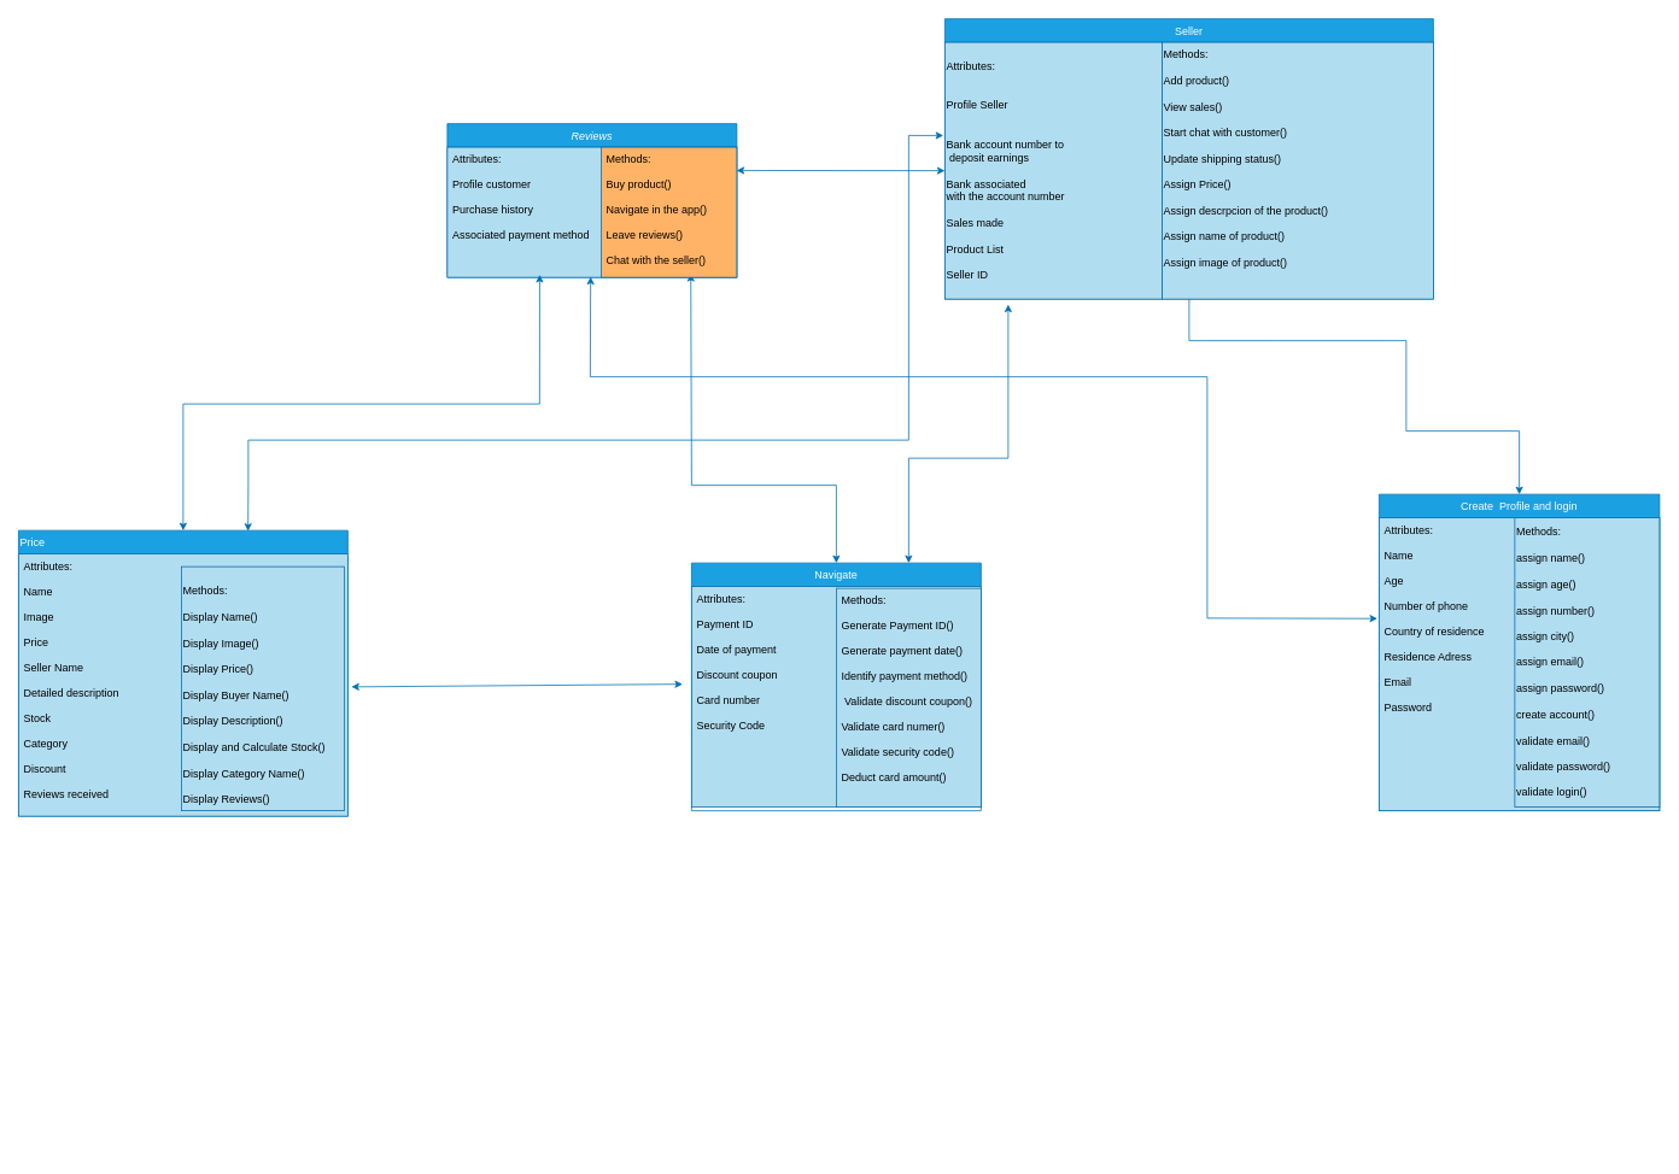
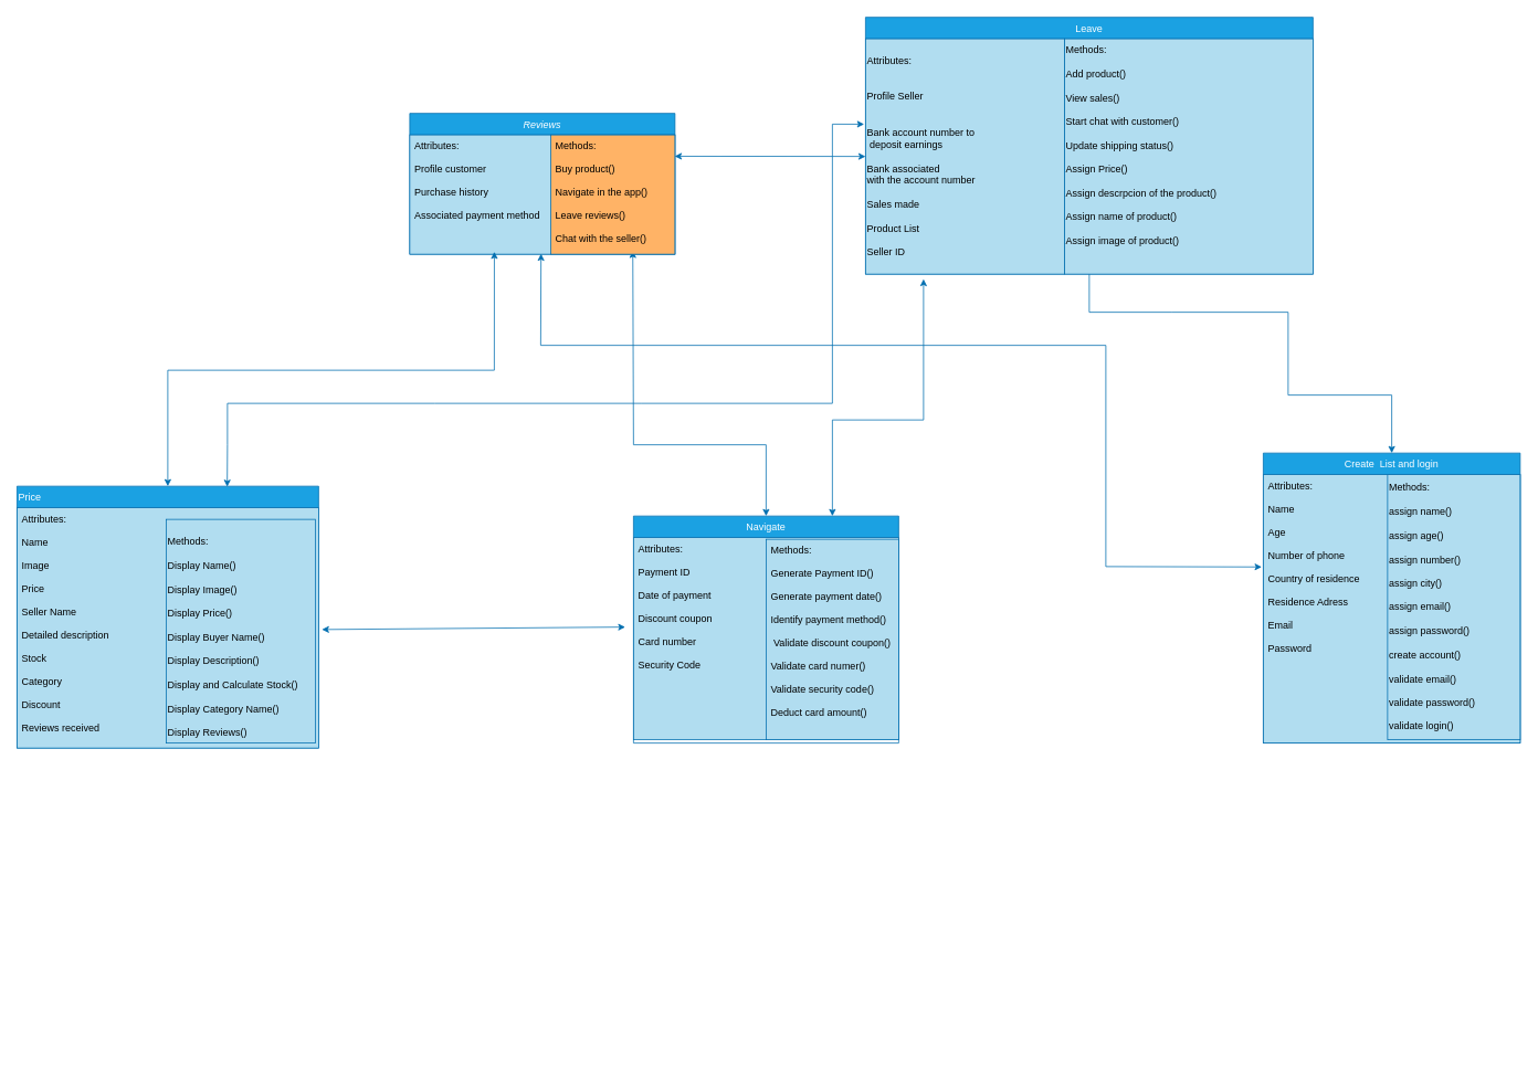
- <mxCell id="8" value="Seller" style="swimlane;fontStyle=0;align=center;verticalAlign=top;childLayout=stackLayout;horizontal=1;startSize=26;horizontalStack=0;resizeParent=1;resizeLast=0;collapsible=1;marginBottom=0;rounded=0;shadow=0;strokeWidth=1;fillColor=light-dark(#1BA1E2,#FF8000);strokeColor=light-dark(#006EAF,#000000);fontColor=#ffffff;" parent="1" vertex="1"><mxGeometry x="1044" y="20" width="540" height="310" as="geometry"><mxRectangle x="550" y="140" width="160" height="26" as="alternateBounds" /></mxGeometry></mxCell>
+ <mxCell id="8" value="Leave" style="swimlane;fontStyle=0;align=center;verticalAlign=top;childLayout=stackLayout;horizontal=1;startSize=26;horizontalStack=0;resizeParent=1;resizeLast=0;collapsible=1;marginBottom=0;rounded=0;shadow=0;strokeWidth=1;fillColor=light-dark(#1BA1E2,#FF8000);strokeColor=light-dark(#006EAF,#000000);fontColor=#ffffff;" parent="1" vertex="1"><mxGeometry x="1044" y="20" width="540" height="310" as="geometry"><mxRectangle x="550" y="140" width="160" height="26" as="alternateBounds" /></mxGeometry></mxCell>
- <mxCell id="15" value="Create  Profile and login" style="swimlane;fontStyle=0;align=center;verticalAlign=top;childLayout=stackLayout;horizontal=1;startSize=26;horizontalStack=0;resizeParent=1;resizeLast=0;collapsible=1;marginBottom=0;rounded=0;shadow=0;strokeWidth=1;fillColor=light-dark(#1BA1E2,#FF8000);fontColor=#ffffff;strokeColor=light-dark(#006EAF,#000000);" parent="1" vertex="1"><mxGeometry x="1524" y="546" width="310" height="350" as="geometry"><mxRectangle x="340" y="380" width="170" height="26" as="alternateBounds" /></mxGeometry></mxCell>
+ <mxCell id="15" value="Create  List and login" style="swimlane;fontStyle=0;align=center;verticalAlign=top;childLayout=stackLayout;horizontal=1;startSize=26;horizontalStack=0;resizeParent=1;resizeLast=0;collapsible=1;marginBottom=0;rounded=0;shadow=0;strokeWidth=1;fillColor=light-dark(#1BA1E2,#FF8000);fontColor=#ffffff;strokeColor=light-dark(#006EAF,#000000);" parent="1" vertex="1"><mxGeometry x="1524" y="546" width="310" height="350" as="geometry"><mxRectangle x="340" y="380" width="170" height="26" as="alternateBounds" /></mxGeometry></mxCell>
